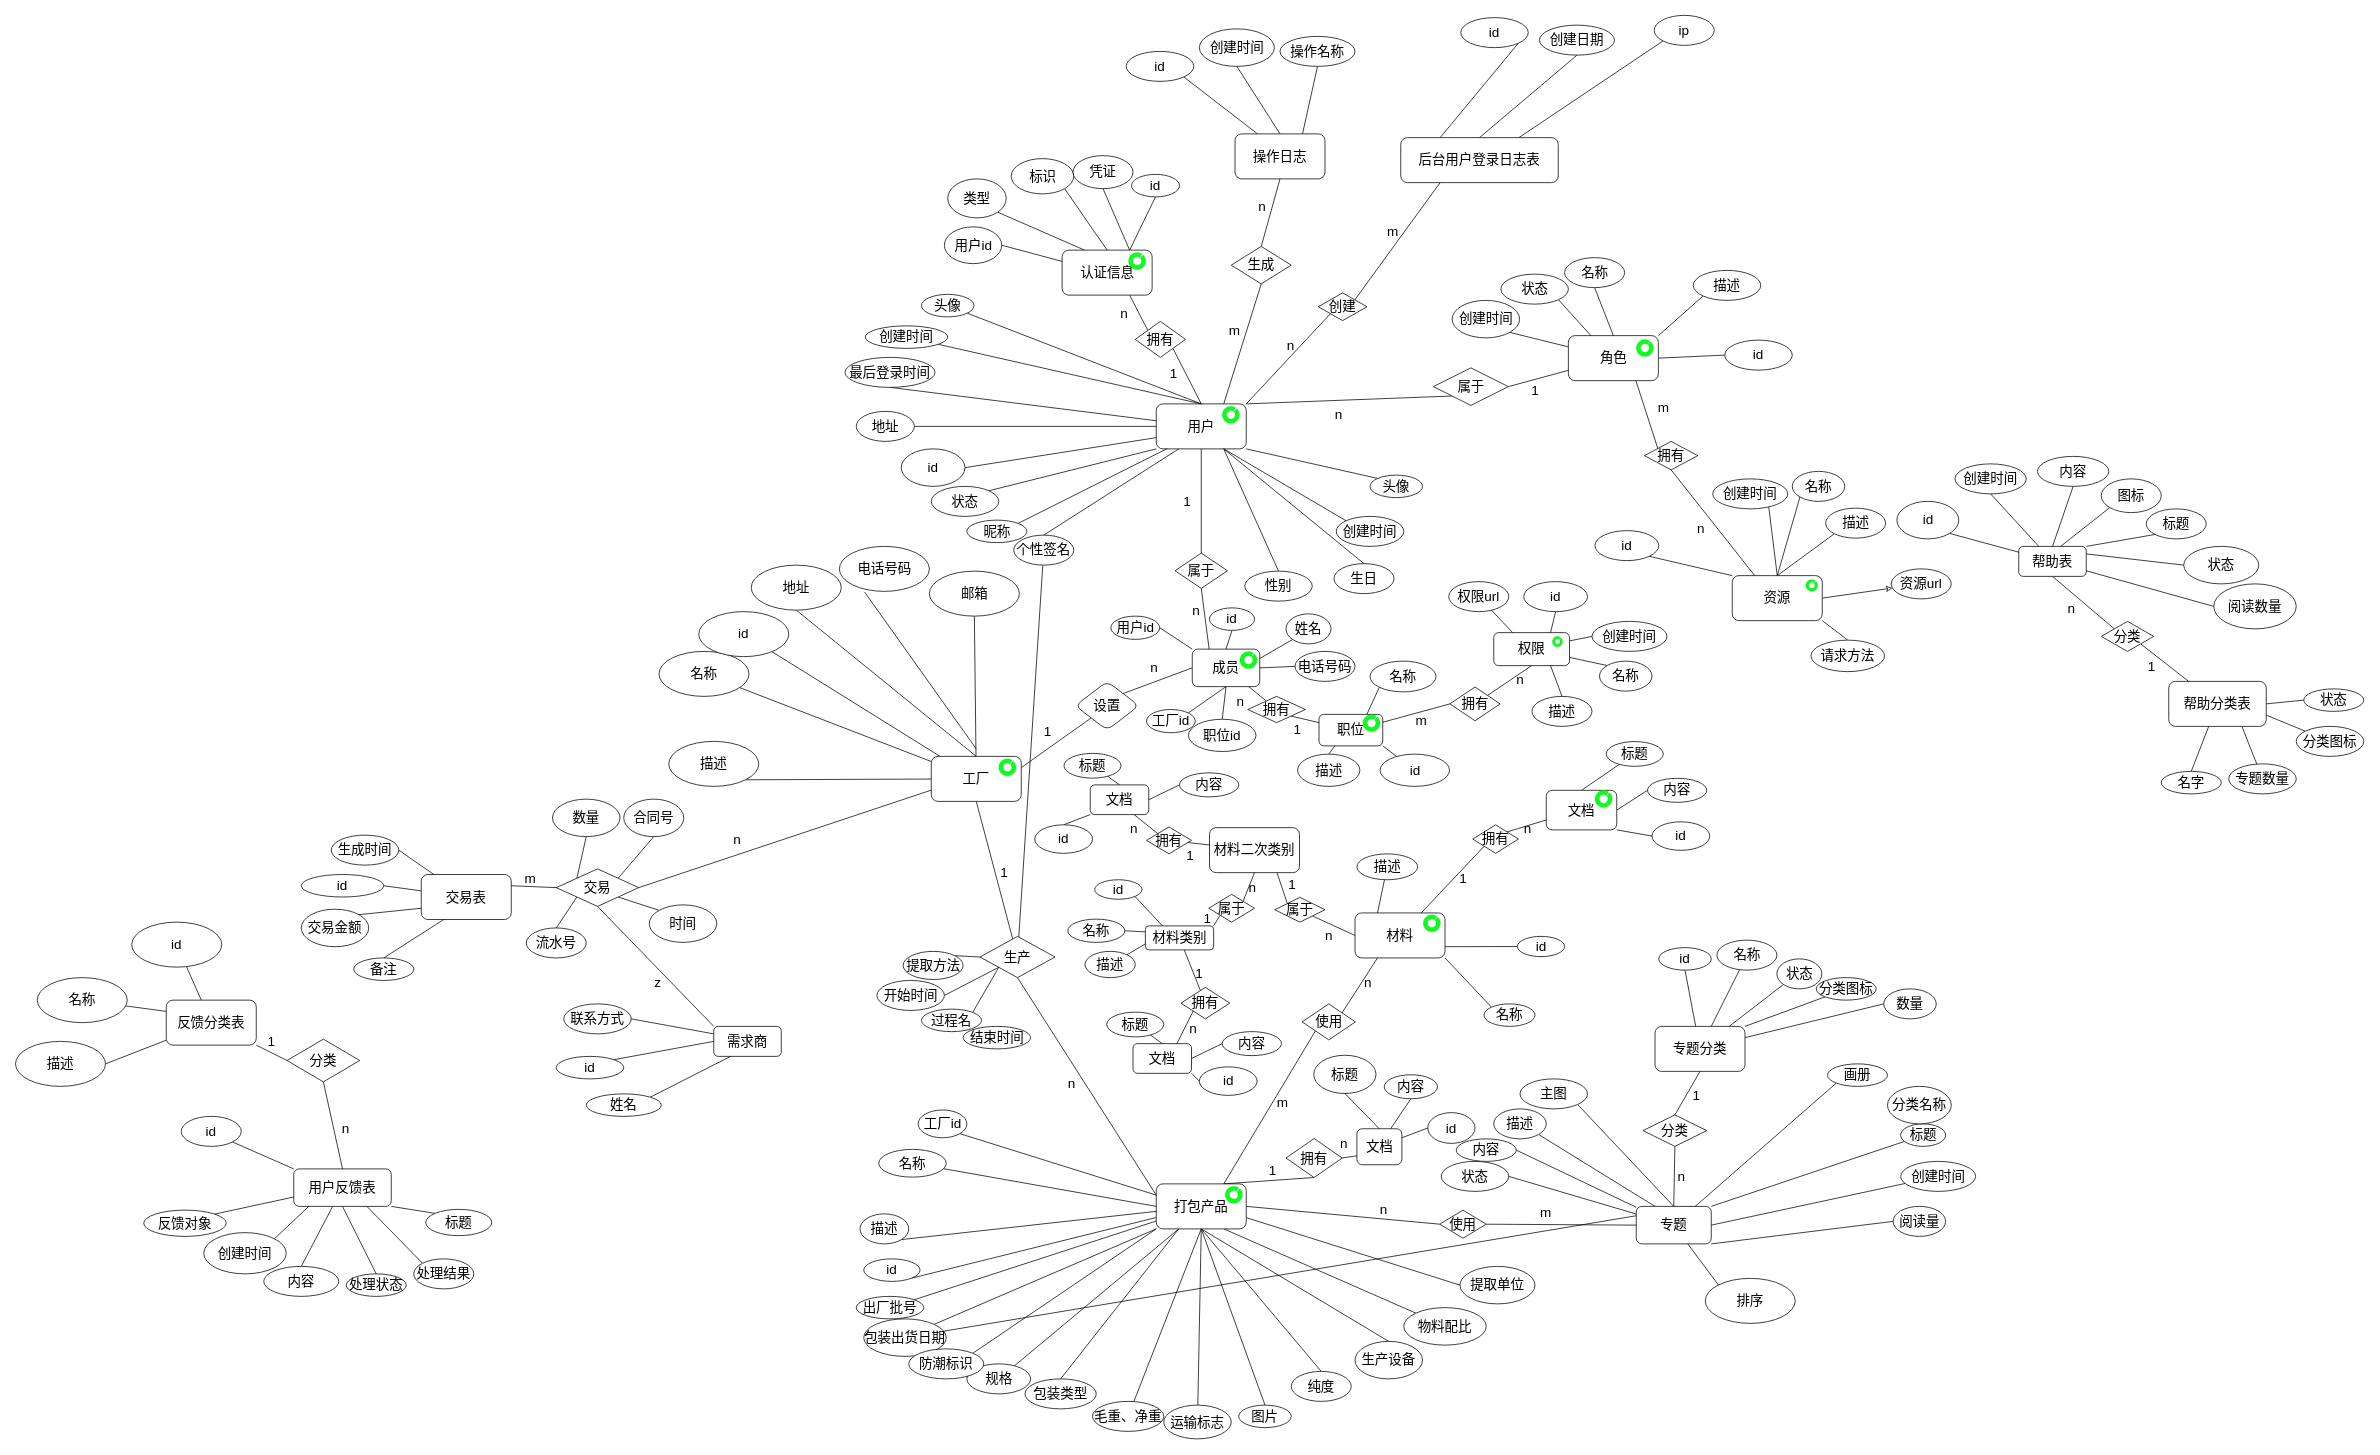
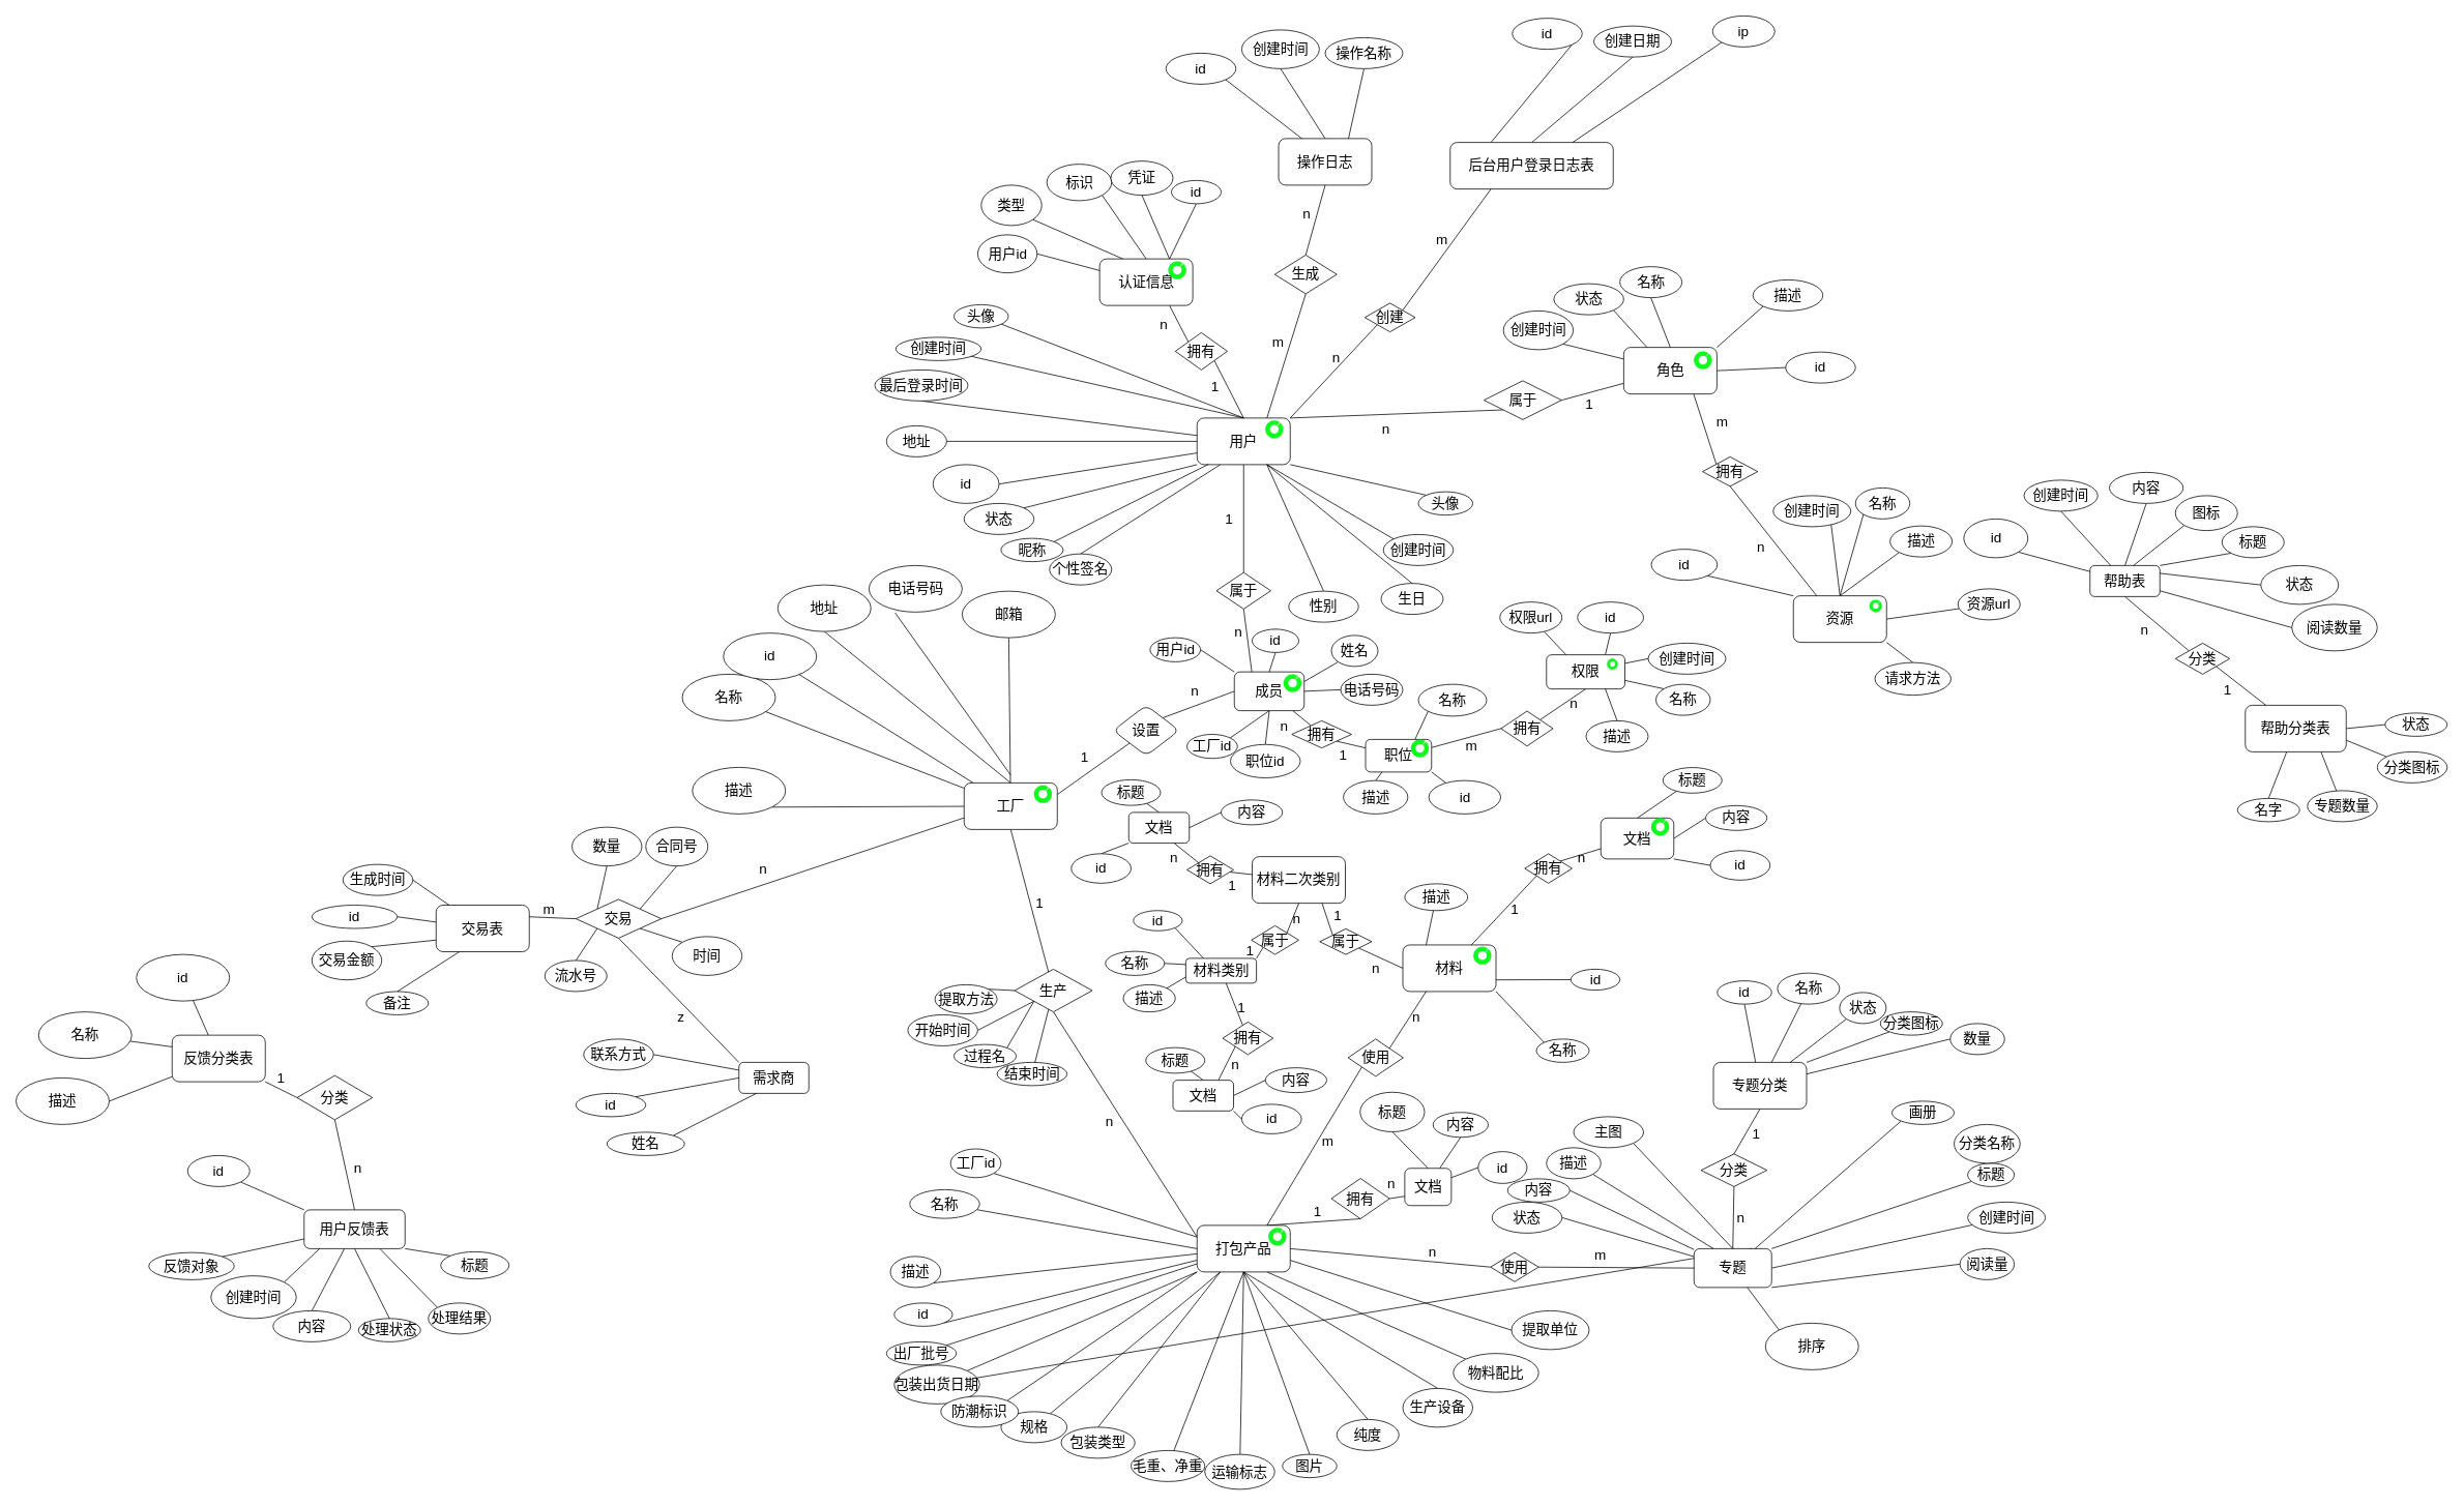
- <mxCell id="96" style="edgeStyle=none;rounded=0;orthogonalLoop=1;jettySize=auto;html=1;exitX=1;exitY=0.5;exitDx=0;exitDy=0;fontSize=18;endArrow=classic;endFill=0;" parent="1" source="98" target="114" edge="1"><mxGeometry relative="1" as="geometry" /></mxCell>
+ <mxCell id="96" style="edgeStyle=none;rounded=0;orthogonalLoop=1;jettySize=auto;html=1;exitX=1;exitY=0.5;exitDx=0;exitDy=0;fontSize=18;endArrow=none;endFill=0;" parent="1" source="98" target="114" edge="1"><mxGeometry relative="1" as="geometry" /></mxCell>
- <mxCell id="13" value="" style="edgeStyle=none;rounded=0;orthogonalLoop=1;jettySize=auto;html=1;fontFamily=Helvetica;fontSize=18;fontColor=default;endArrow=none;endFill=0;" parent="1" source="14" target="122" edge="1"><mxGeometry relative="1" as="geometry" /></mxCell>
+ <mxCell id="13" value="" style="edgeStyle=none;rounded=0;orthogonalLoop=1;jettySize=auto;html=1;fontFamily=Helvetica;fontSize=18;fontColor=default;endArrow=none;endFill=0;" parent="1" source="14" target="180" edge="1"><mxGeometry relative="1" as="geometry" /></mxCell>
